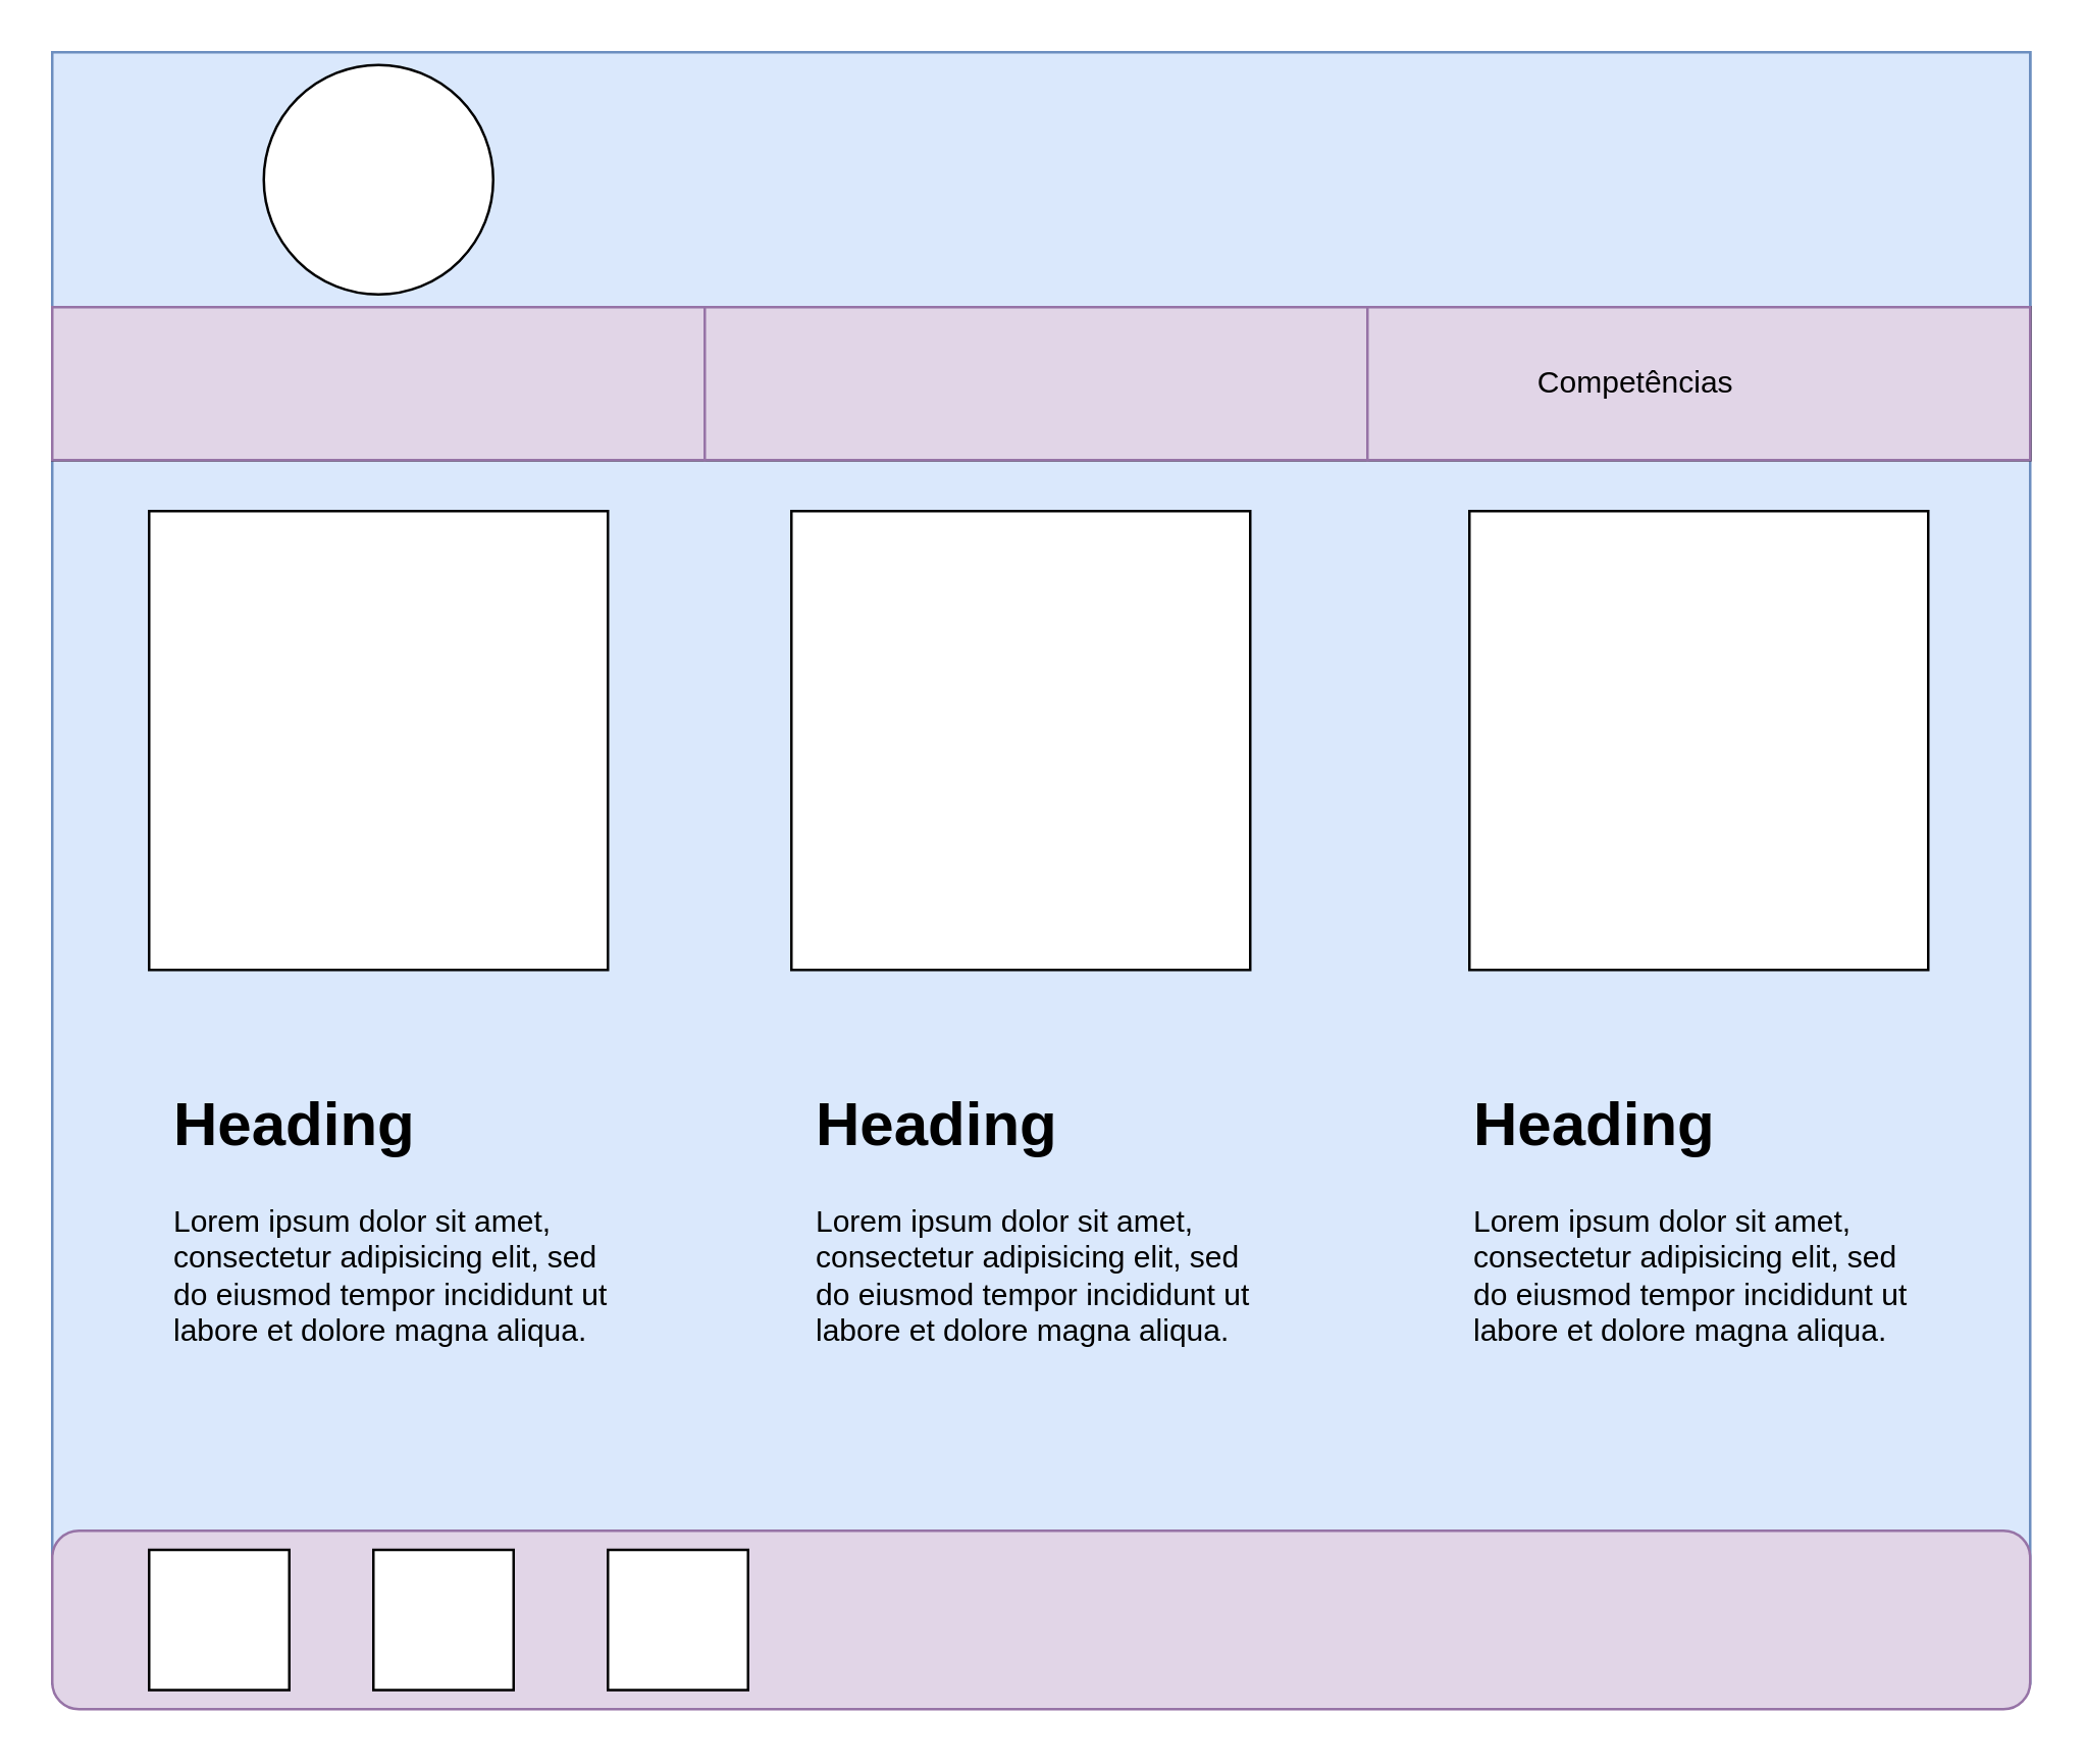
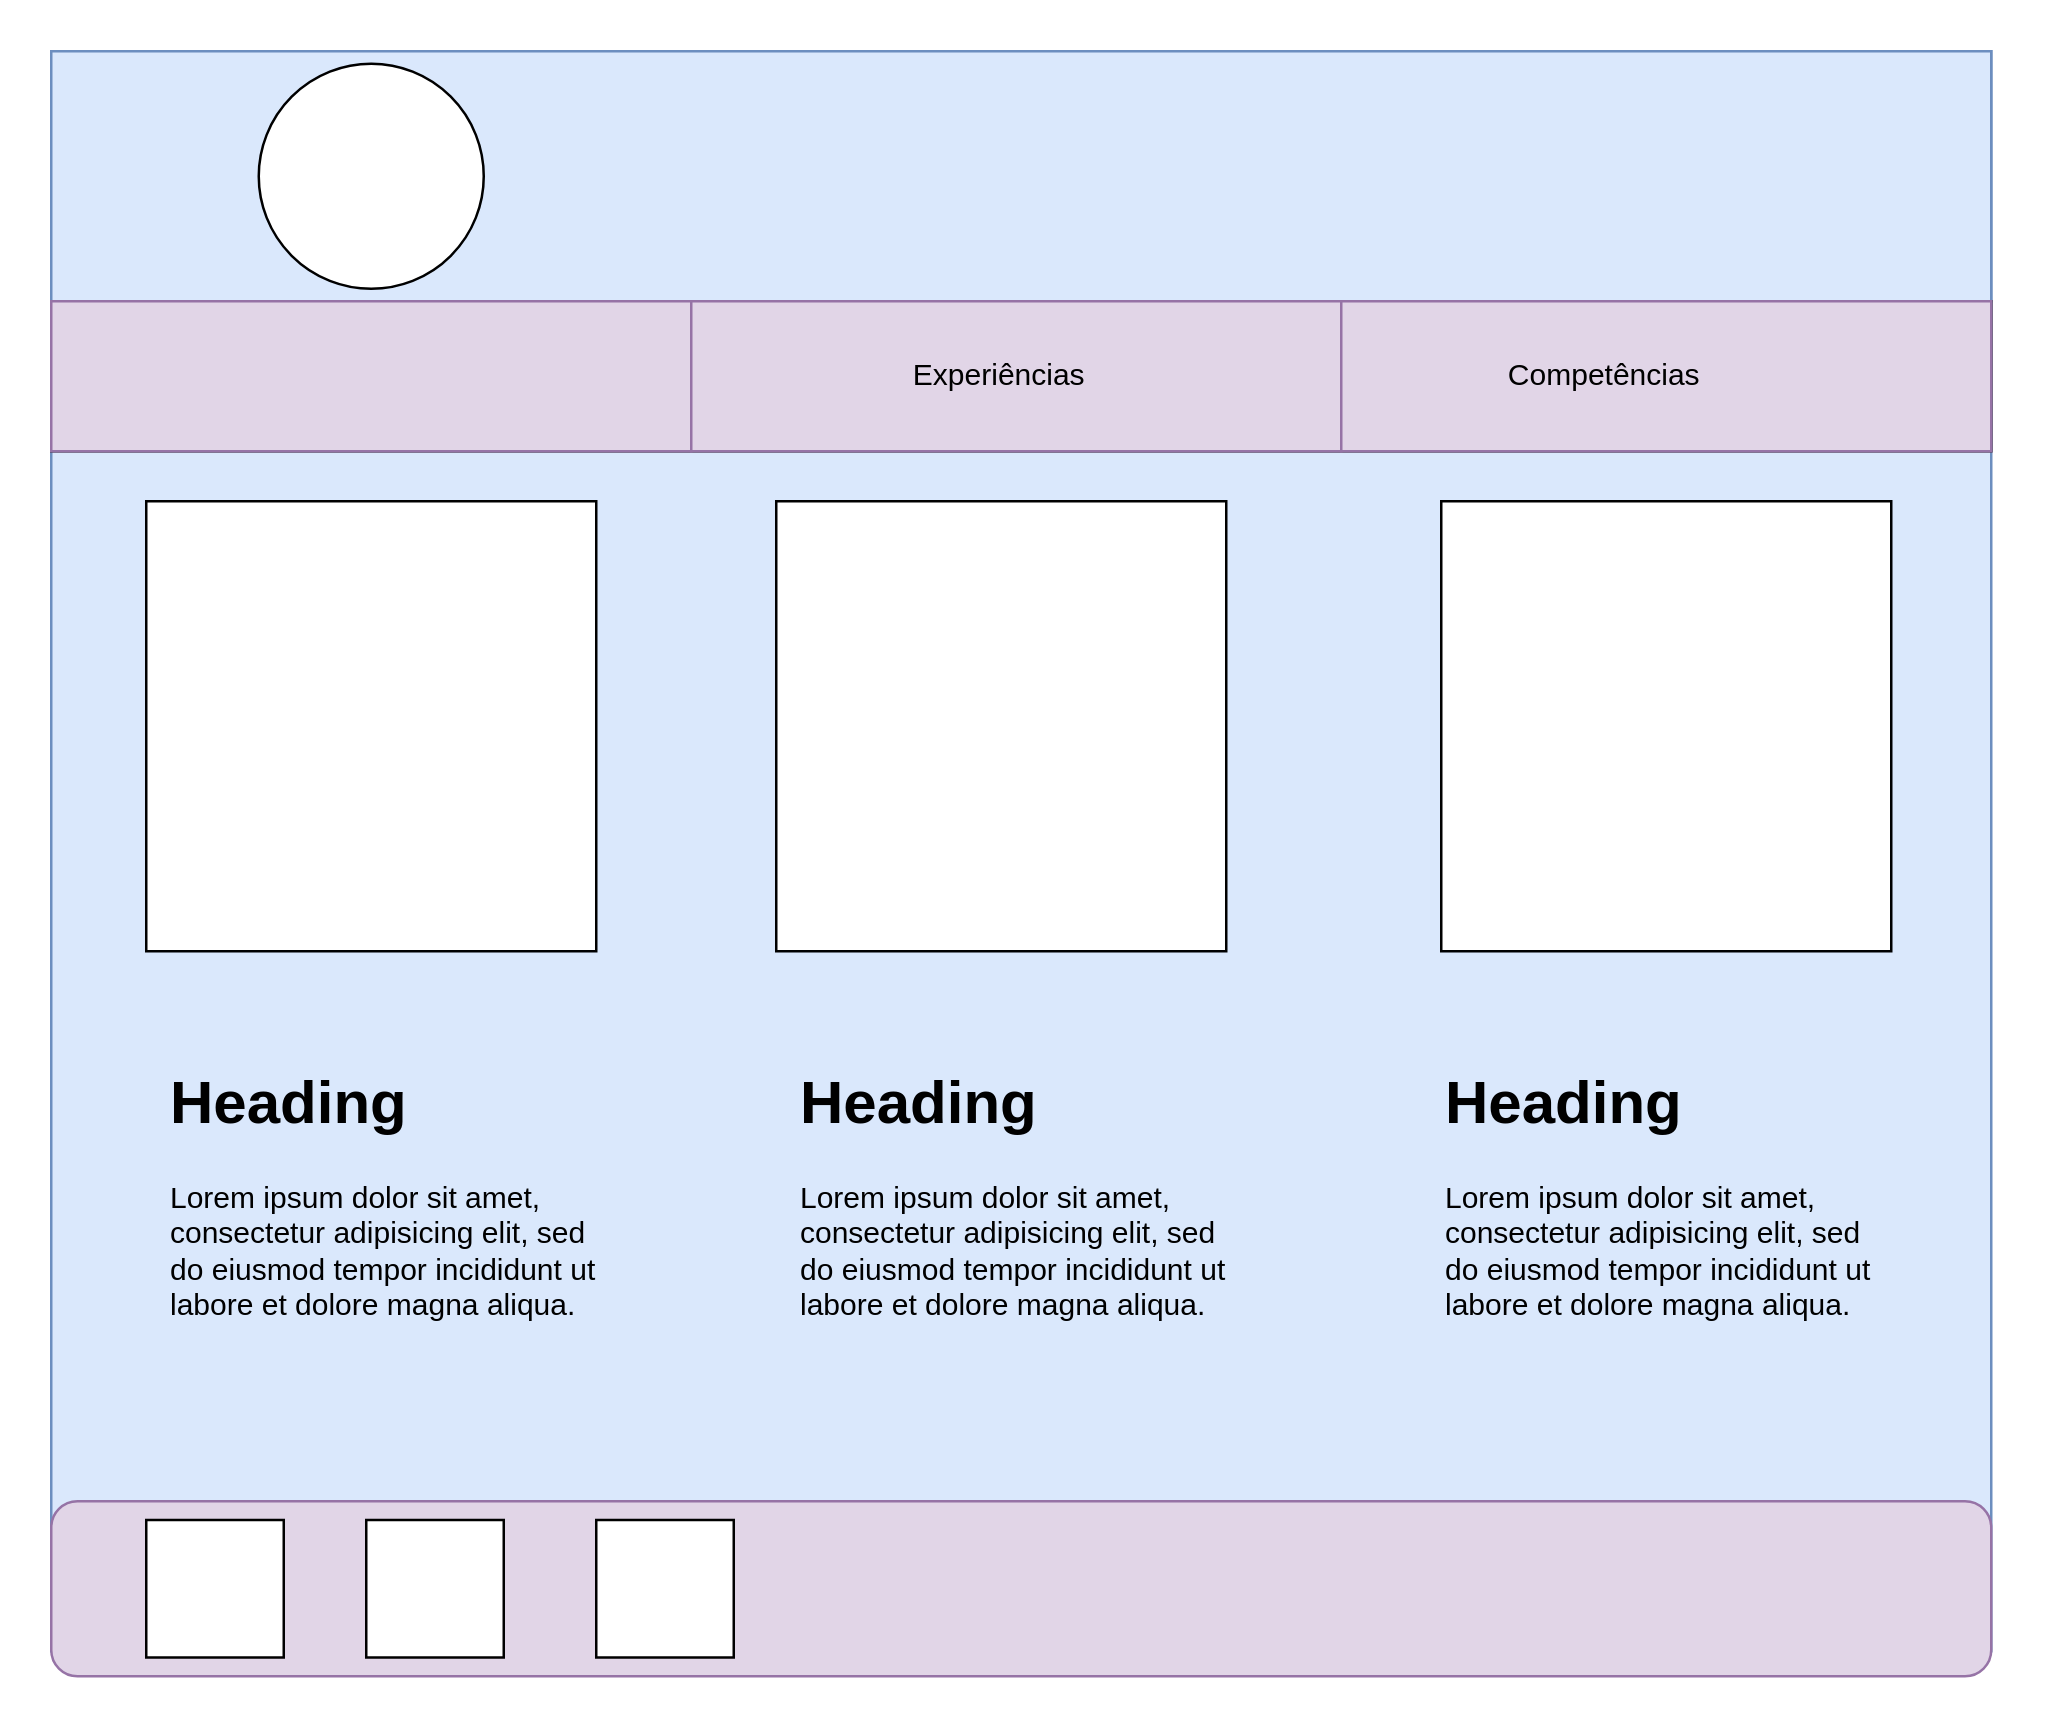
+ <mxCell id="19" value="Experiências" style="text;html=1;align=center;verticalAlign=middle;whiteSpace=wrap;rounded=0;" vertex="1" parent="1"><mxGeometry x="358" y="135" width="83" height="30" as="geometry" /></mxCell>
